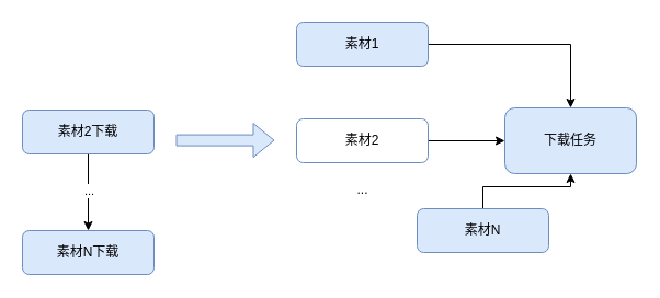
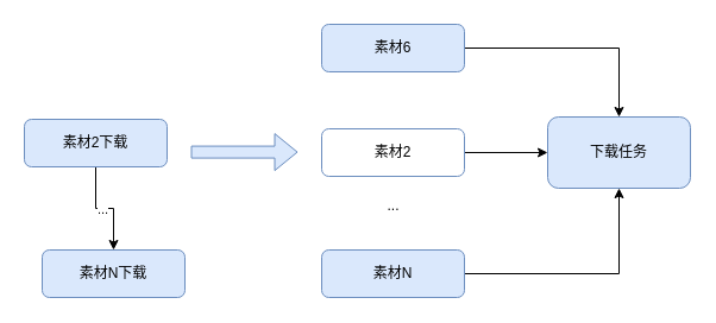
- <mxCell id="7" value="素材1" style="rounded=1;whiteSpace=wrap;html=1;fontSize=12;glass=0;strokeWidth=1;shadow=0;fillColor=#dae8fc;strokeColor=#6c8ebf;" vertex="1" parent="1"><mxGeometry x="270" y="20" width="120" height="40" as="geometry" /></mxCell>
+ <mxCell id="7" value="素材6" style="rounded=1;whiteSpace=wrap;html=1;fontSize=12;glass=0;strokeWidth=1;shadow=0;fillColor=#dae8fc;strokeColor=#6c8ebf;" vertex="1" parent="1"><mxGeometry x="270" y="20" width="120" height="40" as="geometry" /></mxCell>
- <mxCell id="11" value="素材N" style="whiteSpace=wrap;html=1;fillColor=#dae8fc;strokeColor=#6c8ebf;rounded=1;glass=0;strokeWidth=1;shadow=0;" vertex="1" parent="1"><mxGeometry x="380" y="190" width="120" height="40" as="geometry" /></mxCell>
+ <mxCell id="11" value="素材N" style="whiteSpace=wrap;html=1;fillColor=#dae8fc;strokeColor=#6c8ebf;rounded=1;glass=0;strokeWidth=1;shadow=0;" vertex="1" parent="1"><mxGeometry x="270" y="210" width="120" height="40" as="geometry" /></mxCell>
- <mxCell id="5" value="素材N下载" style="whiteSpace=wrap;html=1;fillColor=#dae8fc;strokeColor=#6c8ebf;rounded=1;glass=0;strokeWidth=1;shadow=0;" vertex="1" parent="1"><mxGeometry x="20" y="210" width="120" height="40" as="geometry" /></mxCell>
+ <mxCell id="5" value="素材N下载" style="whiteSpace=wrap;html=1;fillColor=#dae8fc;strokeColor=#6c8ebf;rounded=1;glass=0;strokeWidth=1;shadow=0;" vertex="1" parent="1"><mxGeometry x="35" y="210" width="120" height="40" as="geometry" /></mxCell>
